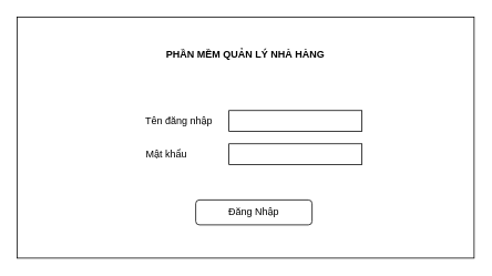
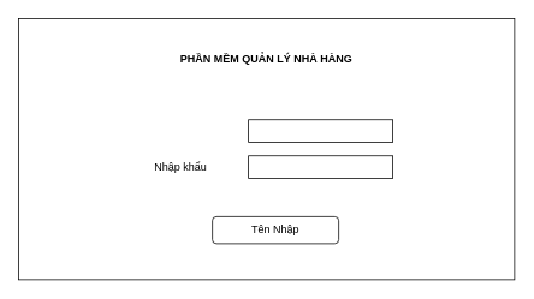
- <mxCell id="3" value="Tên đăng nhập" style="text;html=1;strokeColor=none;fillColor=none;align=center;verticalAlign=middle;whiteSpace=wrap;rounded=0;" vertex="1" parent="1"><mxGeometry x="155" y="130" width="120" height="30" as="geometry" /></mxCell>
- <mxCell id="4" value="Mật khẩu" style="text;html=1;strokeColor=none;fillColor=none;align=center;verticalAlign=middle;whiteSpace=wrap;rounded=0;" vertex="1" parent="1"><mxGeometry x="155" y="170" width="90" height="30" as="geometry" /></mxCell>
+ <mxCell id="4" value="Nhập khẩu" style="text;html=1;strokeColor=none;fillColor=none;align=center;verticalAlign=middle;whiteSpace=wrap;rounded=0;" vertex="1" parent="1"><mxGeometry x="155" y="170" width="90" height="30" as="geometry" /></mxCell>
- <mxCell id="7" value="Đăng Nhập" style="rounded=1;whiteSpace=wrap;html=1;" vertex="1" parent="1"><mxGeometry x="235" y="240" width="140" height="30" as="geometry" /></mxCell>
+ <mxCell id="7" value="Tên Nhập" style="rounded=1;whiteSpace=wrap;html=1;" vertex="1" parent="1"><mxGeometry x="235" y="240" width="140" height="30" as="geometry" /></mxCell>
